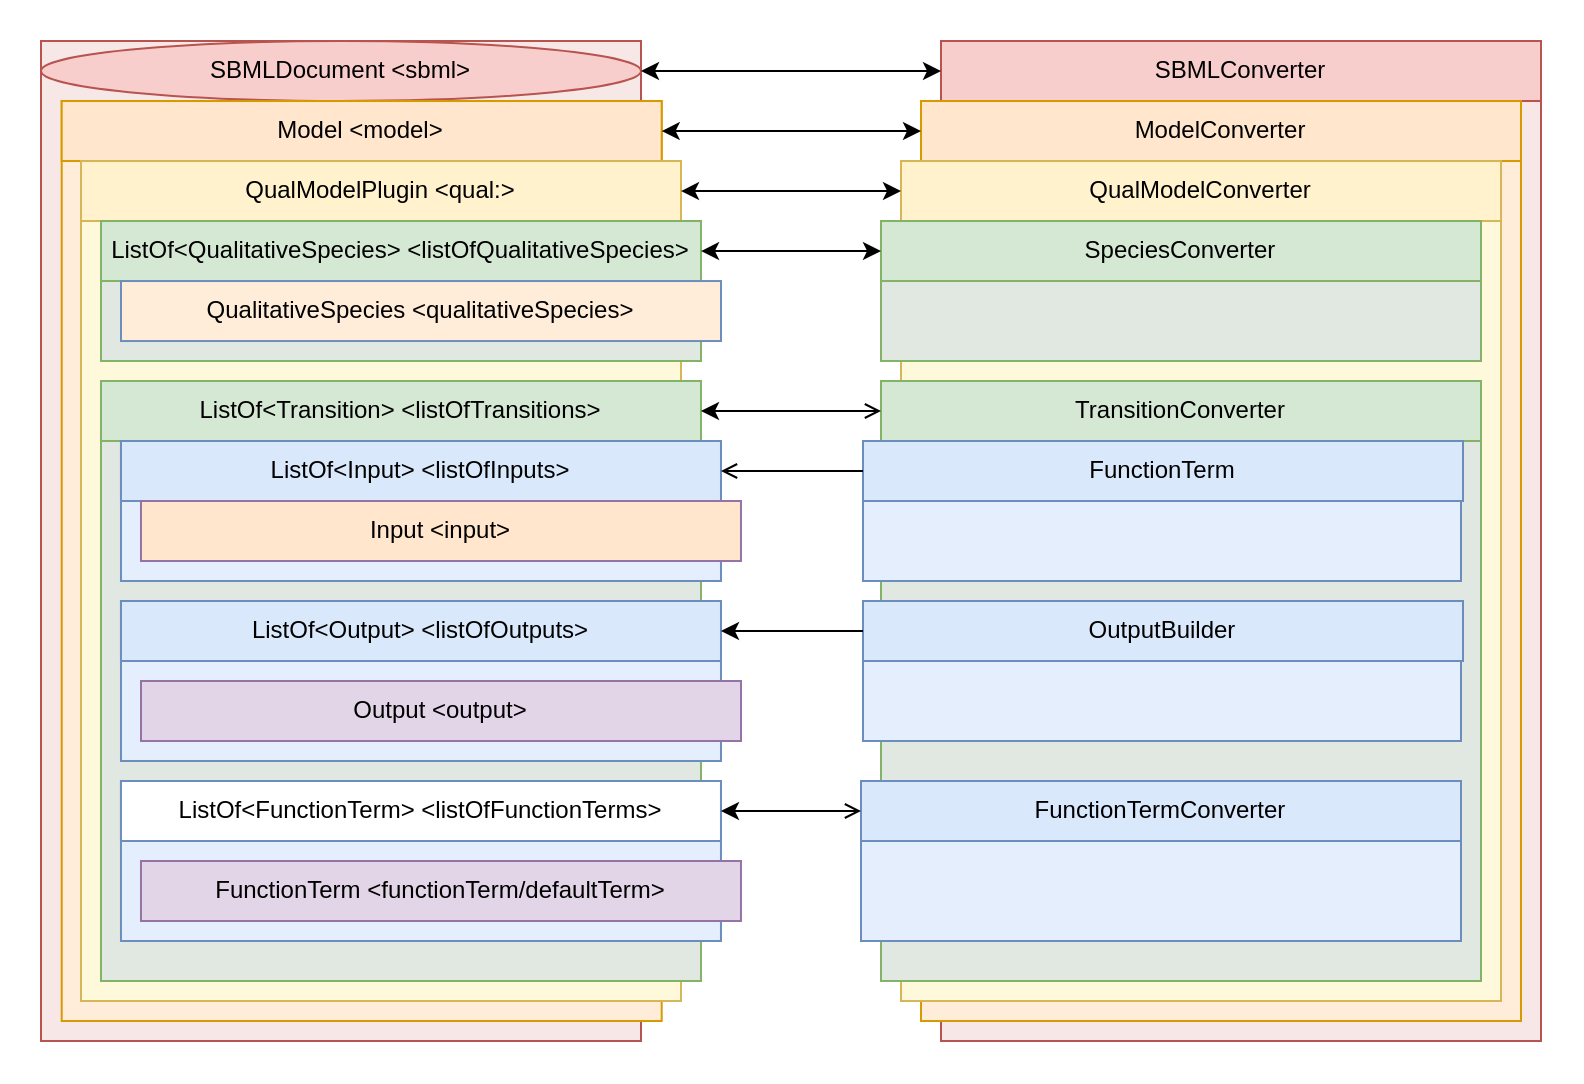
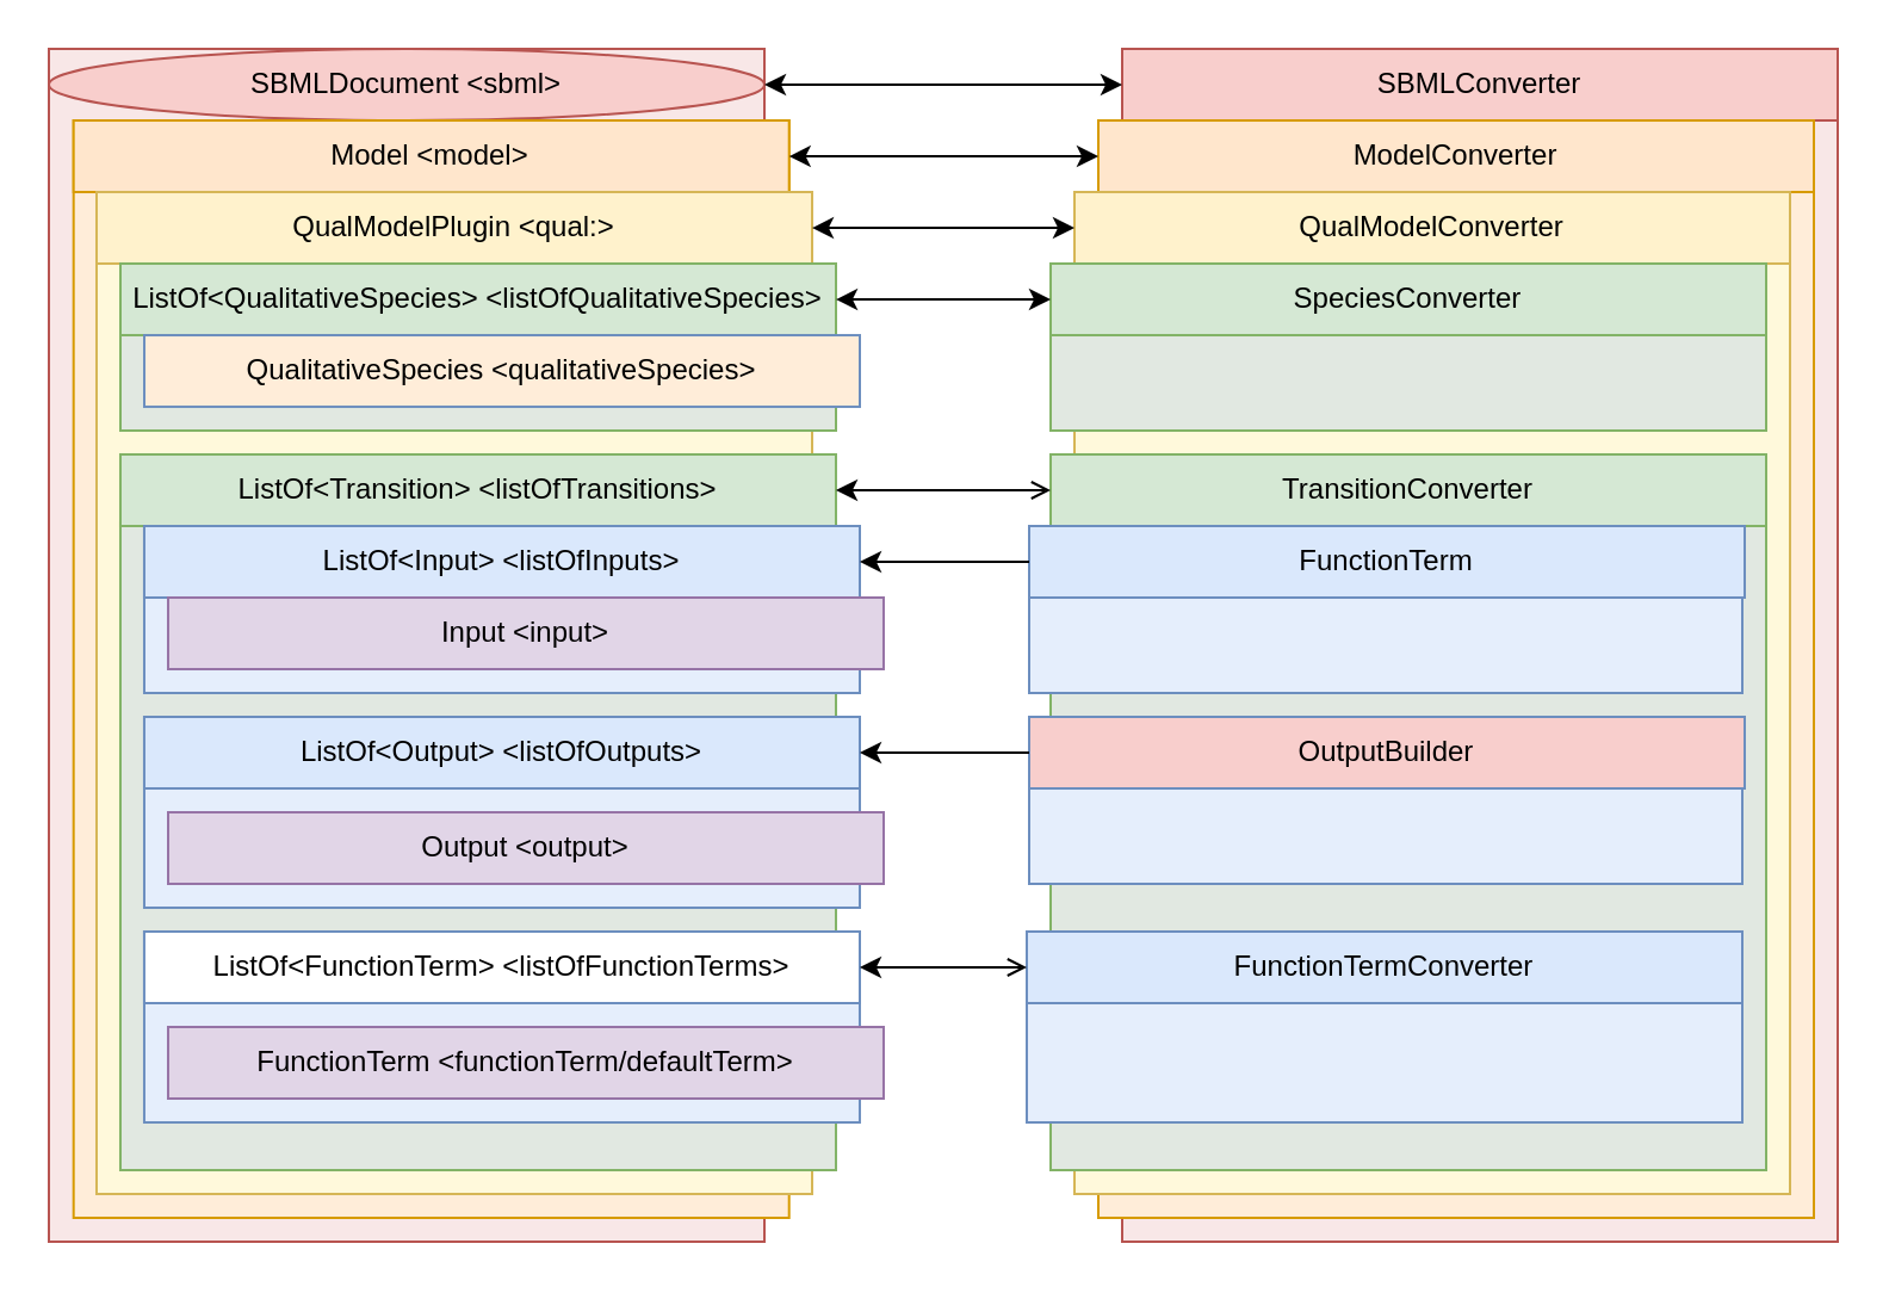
- <mxCell id="46" style="edgeStyle=orthogonalEdgeStyle;rounded=0;orthogonalLoop=1;jettySize=auto;html=1;endArrow=open;" edge="1" parent="1" source="42" target="13"><mxGeometry relative="1" as="geometry" /></mxCell>
+ <mxCell id="46" style="edgeStyle=orthogonalEdgeStyle;rounded=0;orthogonalLoop=1;jettySize=auto;html=1;" edge="1" parent="1" source="42" target="13"><mxGeometry relative="1" as="geometry" /></mxCell>
- <mxCell id="14" value="Input &amp;lt;input&amp;gt;" style="rounded=0;whiteSpace=wrap;html=1;strokeWidth=1;strokeColor=#9673a6;fillColor=#ffe6cc;" parent="1" vertex="1"><mxGeometry x="69.99" y="250" width="300" height="30" as="geometry" /></mxCell>
+ <mxCell id="14" value="Input &amp;lt;input&amp;gt;" style="rounded=0;whiteSpace=wrap;html=1;strokeWidth=1;strokeColor=#9673a6;fillColor=#e1d5e7;" parent="1" vertex="1"><mxGeometry x="69.99" y="250" width="300" height="30" as="geometry" /></mxCell>
- <mxCell id="45" value="OutputBuilder" style="rounded=0;whiteSpace=wrap;html=1;fillColor=#dae8fc;strokeColor=#6c8ebf;" vertex="1" parent="43"><mxGeometry width="300" height="30" as="geometry" /></mxCell>
+ <mxCell id="45" value="OutputBuilder" style="rounded=0;whiteSpace=wrap;html=1;fillColor=#f8cecc;strokeColor=#6c8ebf;" vertex="1" parent="43"><mxGeometry width="300" height="30" as="geometry" /></mxCell>
